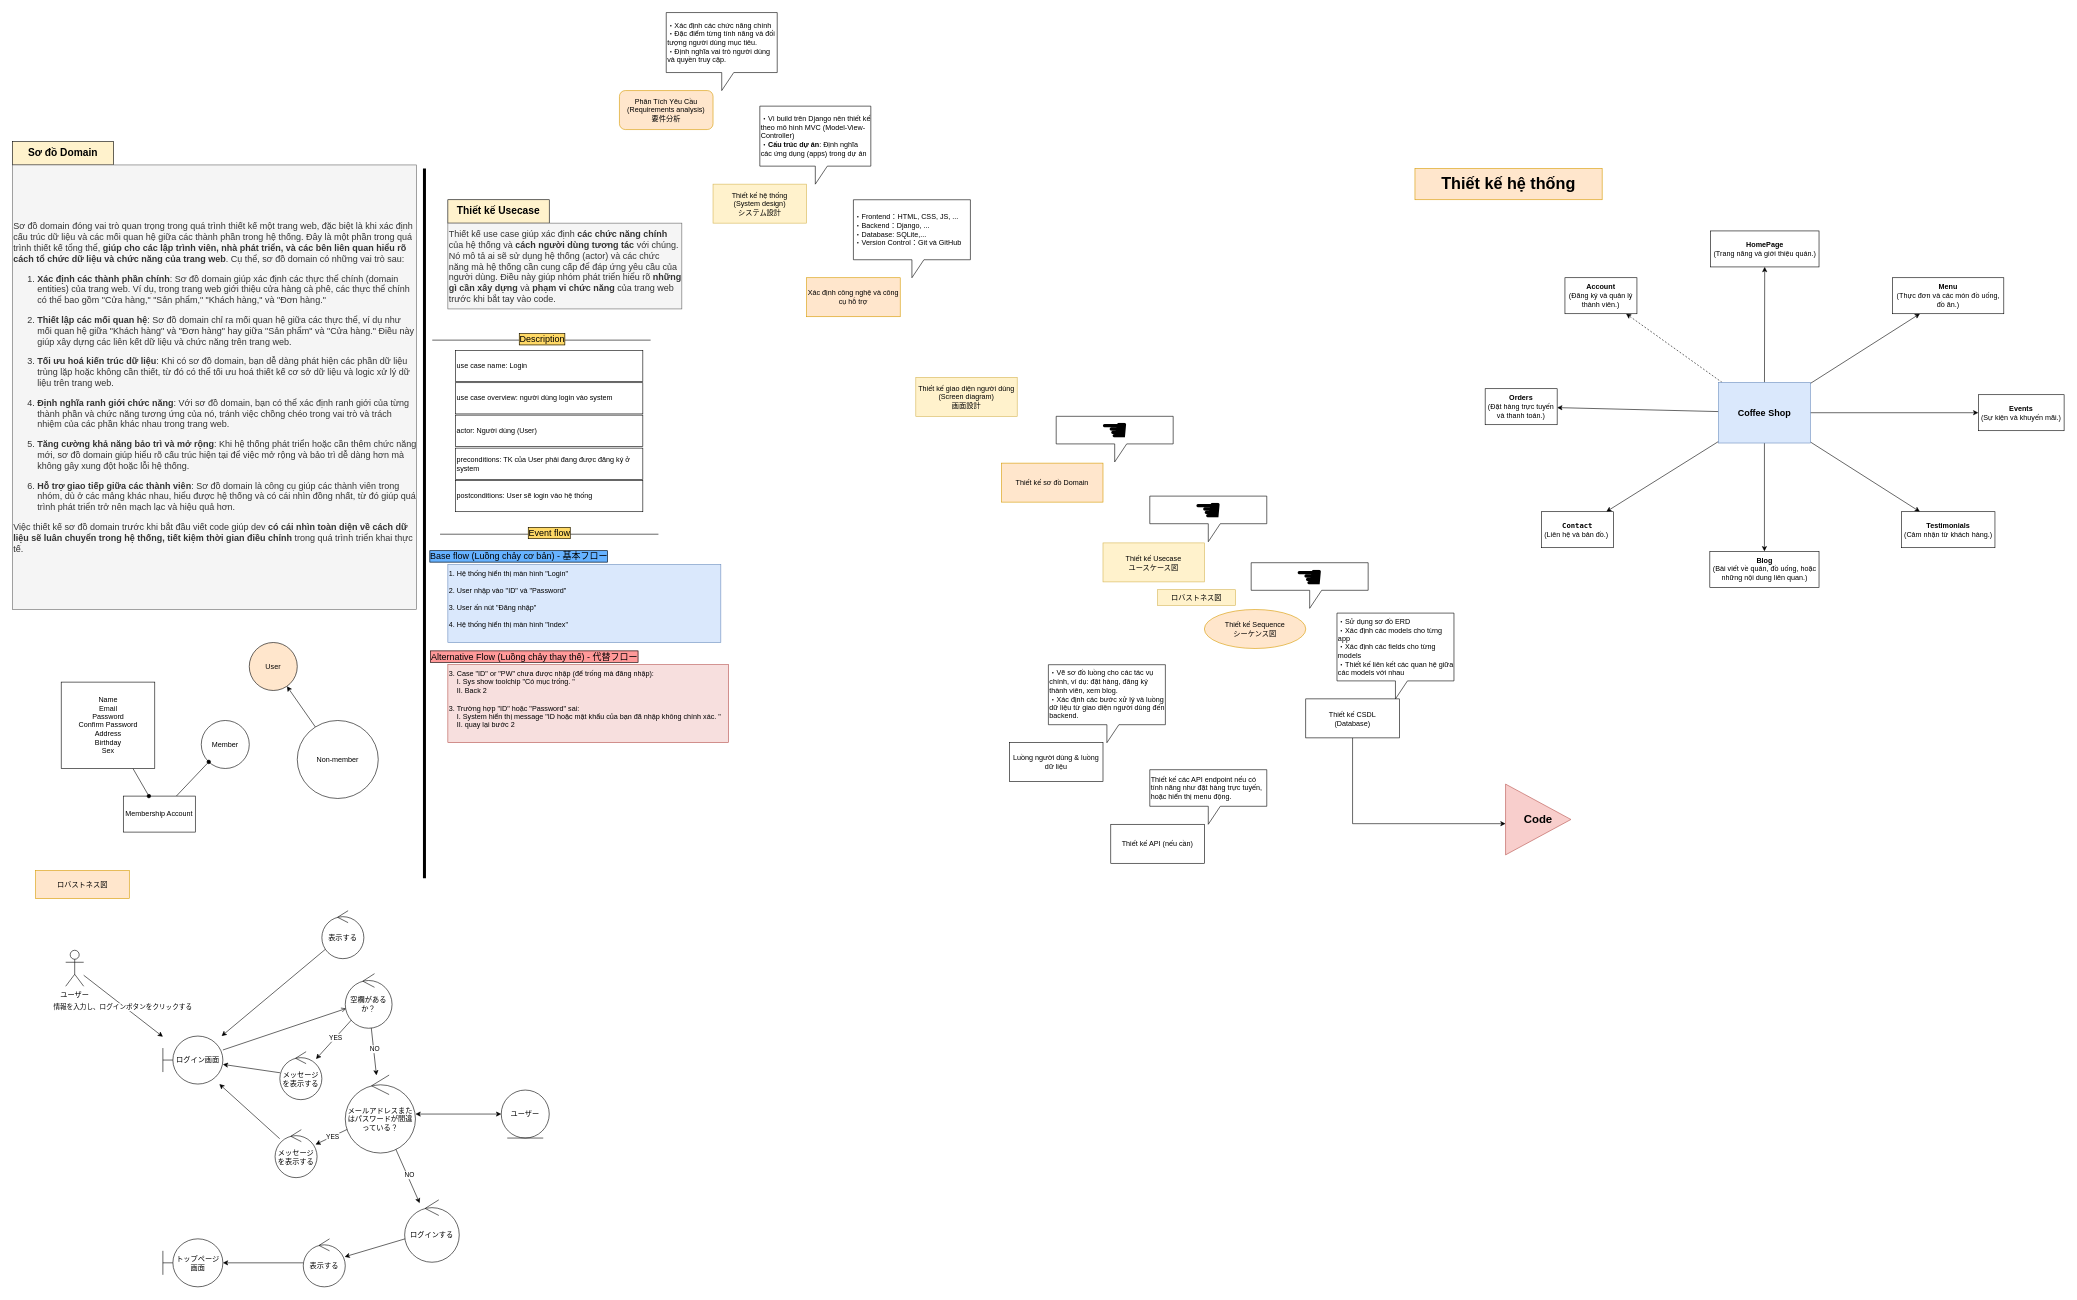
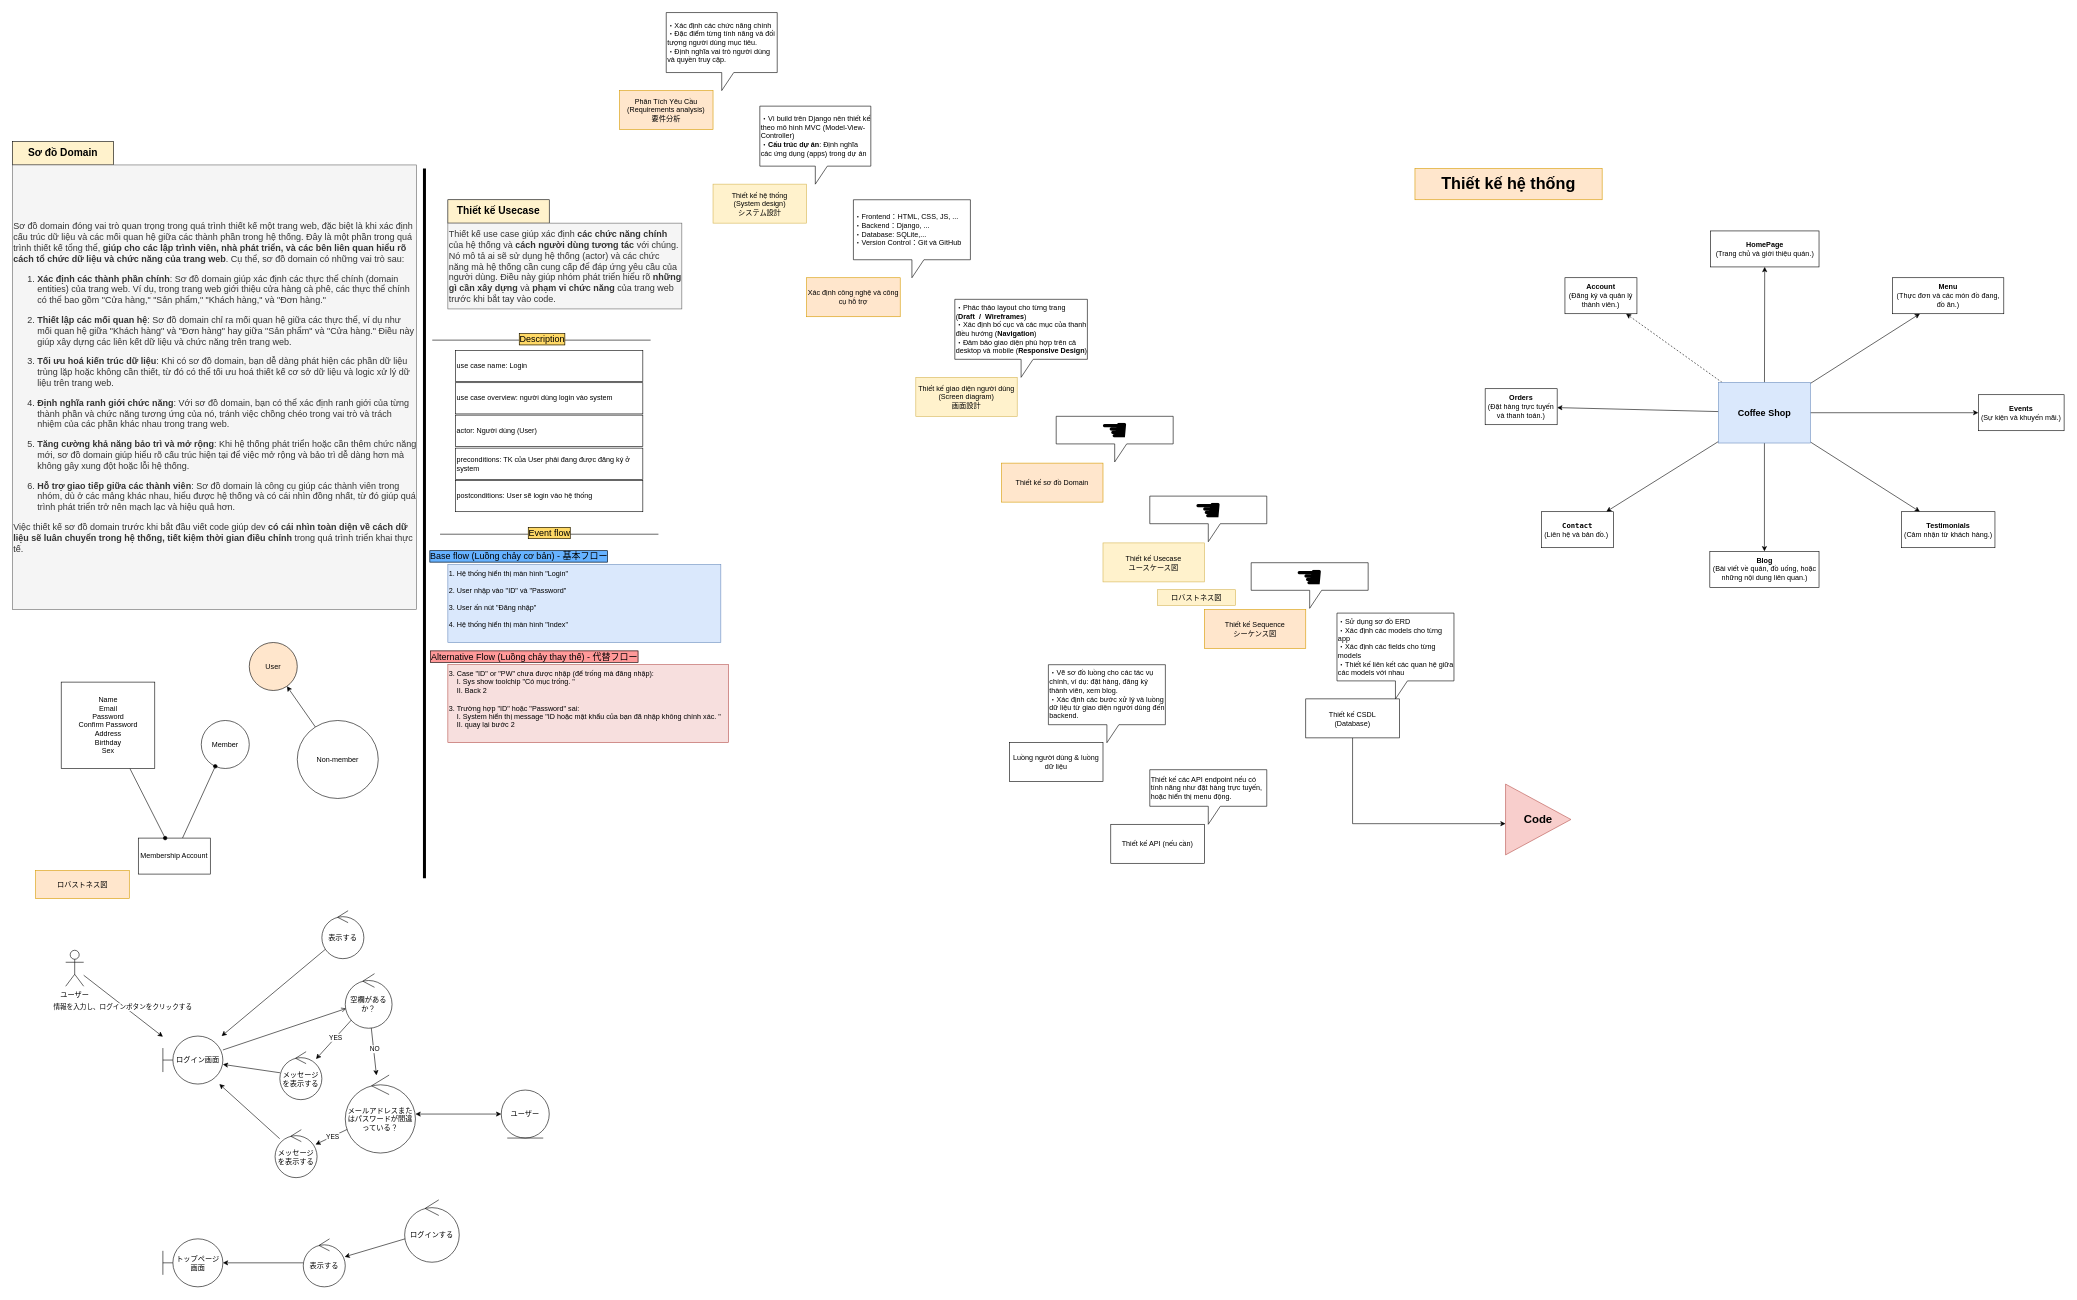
- <mxCell id="20" value="Phân Tích Yêu Cầu&lt;div&gt;(Requirements analysis)&lt;/div&gt;&lt;div&gt;要件分析&lt;/div&gt;" style="whiteSpace=wrap;html=1;fillColor=#ffe6cc;strokeColor=#d79b00;rounded=1;" parent="1" vertex="1"><mxGeometry x="1032" y="150" width="156" height="65" as="geometry" /></mxCell>
+ <mxCell id="20" value="Phân Tích Yêu Cầu&lt;div&gt;(Requirements analysis)&lt;/div&gt;&lt;div&gt;要件分析&lt;/div&gt;" style="rounded=0;whiteSpace=wrap;html=1;fillColor=#ffe6cc;strokeColor=#d79b00;" parent="1" vertex="1"><mxGeometry x="1032" y="150" width="156" height="65" as="geometry" /></mxCell>
- <mxCell id="2" value="&lt;b&gt;HomePage&lt;/b&gt;&lt;div&gt;(Trang năng và giới thiệu quán.)&lt;/div&gt;" style="rounded=0;whiteSpace=wrap;html=1;" parent="1" vertex="1"><mxGeometry x="2850.5" y="384" width="181" height="60" as="geometry" /></mxCell>
+ <mxCell id="2" value="&lt;b&gt;HomePage&lt;/b&gt;&lt;div&gt;(Trang chủ và giới thiệu quán.)&lt;/div&gt;" style="rounded=0;whiteSpace=wrap;html=1;" parent="1" vertex="1"><mxGeometry x="2850.5" y="384" width="181" height="60" as="geometry" /></mxCell>
- <mxCell id="12" value="&lt;b&gt;Menu&lt;/b&gt;&lt;div&gt;(Thực đơn và các món đồ uống, đồ ăn.)&lt;/div&gt;" style="rounded=0;whiteSpace=wrap;html=1;" parent="1" vertex="1"><mxGeometry x="3154" y="462" width="185.5" height="60" as="geometry" /></mxCell>
+ <mxCell id="12" value="&lt;b&gt;Menu&lt;/b&gt;&lt;div&gt;(Thực đơn và các món đồ đang, đồ ăn.)&lt;/div&gt;" style="rounded=0;whiteSpace=wrap;html=1;" parent="1" vertex="1"><mxGeometry x="3154" y="462" width="185.5" height="60" as="geometry" /></mxCell>
+ <mxCell id="29" value="・Phác thảo layout cho từng trang (&lt;b&gt;Draft&amp;nbsp; /&amp;nbsp; Wireframes&lt;/b&gt;)&lt;div&gt;・Xác định bố cục và các mục của thanh điều hướng (&lt;b&gt;Navigation&lt;/b&gt;)&lt;/div&gt;&lt;div&gt;・Đảm bảo giao diện phù hợp trên cả desktop và mobile (&lt;b&gt;Responsive Design&lt;/b&gt;)&lt;/div&gt;" style="shape=callout;whiteSpace=wrap;html=1;perimeter=calloutPerimeter;align=left;" parent="1" vertex="1"><mxGeometry x="1591" y="498" width="221" height="130" as="geometry" /></mxCell>
- <mxCell id="64" value="Thiết kế Sequence&lt;div&gt;シーケンス図&lt;/div&gt;" style="ellipse;whiteSpace=wrap;html=1;fillColor=#ffe6cc;strokeColor=#d79b00;" parent="1" vertex="1"><mxGeometry x="2007" y="1015" width="169" height="65" as="geometry" /></mxCell>
+ <mxCell id="64" value="Thiết kế Sequence&lt;div&gt;シーケンス図&lt;/div&gt;" style="rounded=0;whiteSpace=wrap;html=1;fillColor=#ffe6cc;strokeColor=#d79b00;" parent="1" vertex="1"><mxGeometry x="2007" y="1015" width="169" height="65" as="geometry" /></mxCell>
- <mxCell id="61" value="Membership Account" style="rounded=0;whiteSpace=wrap;html=1;" parent="1" vertex="1"><mxGeometry x="205" y="1326" width="120" height="60" as="geometry" /></mxCell>
+ <mxCell id="61" value="Membership Account" style="rounded=0;whiteSpace=wrap;html=1;" parent="1" vertex="1"><mxGeometry x="230" y="1396" width="120" height="60" as="geometry" /></mxCell>
- <mxCell id="73" style="rounded=0;orthogonalLoop=1;jettySize=auto;html=1;" parent="1" source="75" target="85" edge="1"><mxGeometry relative="1" as="geometry" /></mxCell>
- <mxCell id="74" value="NO" style="edgeLabel;html=1;align=center;verticalAlign=middle;resizable=0;points=[];" parent="73" vertex="1" connectable="0"><mxGeometry x="-0.017" y="3" relative="1" as="geometry"><mxPoint as="offset" /></mxGeometry></mxCell>
